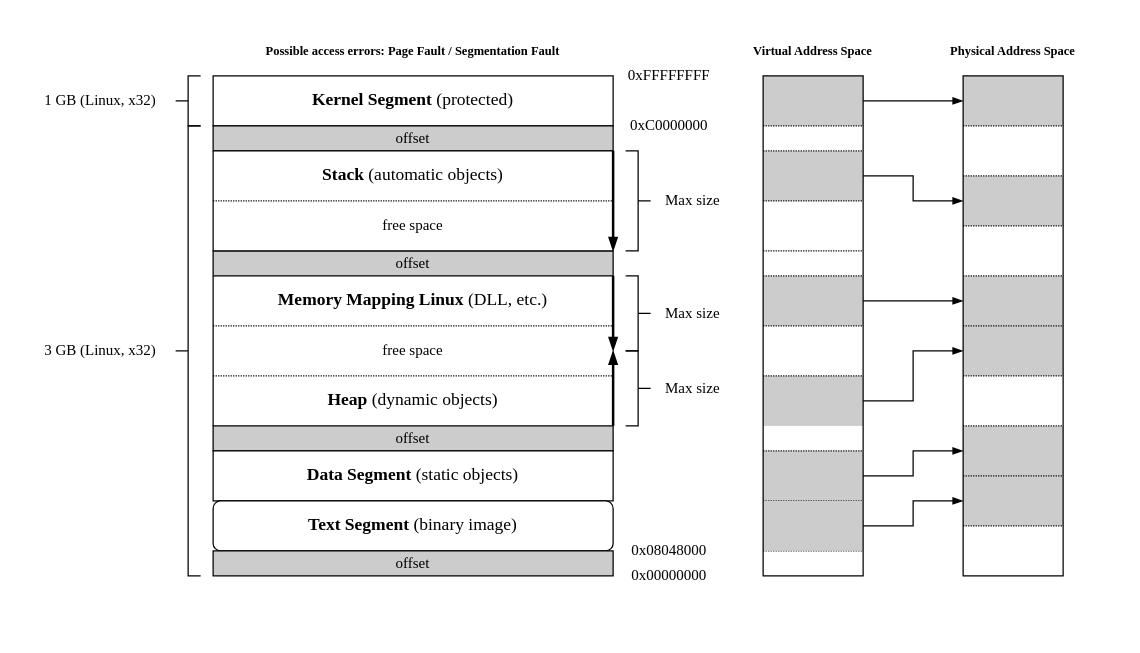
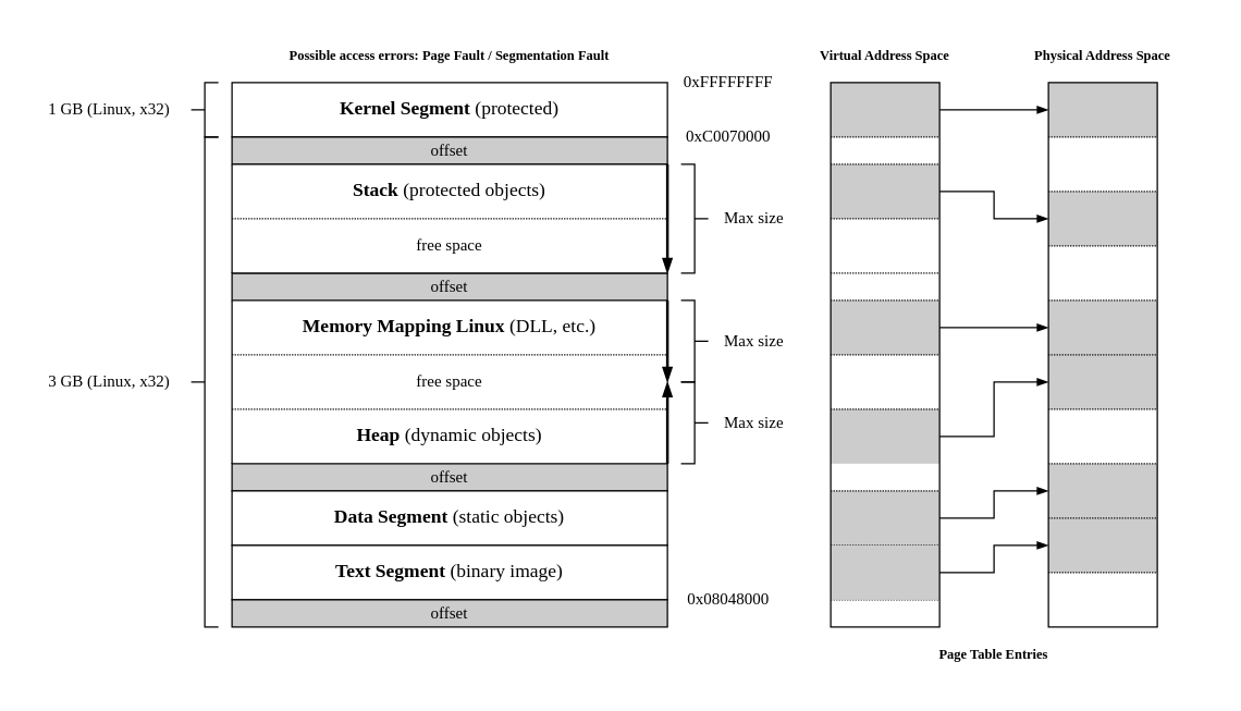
- <mxCell id="21" value="&lt;font face=&quot;Verdana&quot;&gt;0xC0000000&lt;/font&gt;" style="text;html=1;strokeColor=none;fillColor=none;align=center;verticalAlign=middle;whiteSpace=wrap;rounded=0;" parent="1" vertex="1"><mxGeometry x="490" y="90" width="90" height="20" as="geometry" /></mxCell>
+ <mxCell id="21" value="&lt;font face=&quot;Verdana&quot;&gt;0xC0070000&lt;/font&gt;" style="text;html=1;strokeColor=none;fillColor=none;align=center;verticalAlign=middle;whiteSpace=wrap;rounded=0;" parent="1" vertex="1"><mxGeometry x="490" y="90" width="90" height="20" as="geometry" /></mxCell>
- <mxCell id="18" value="&lt;font face=&quot;Verdana&quot;&gt;&lt;font size=&quot;1&quot;&gt;&lt;b style=&quot;font-size: 14px;&quot;&gt;Stack&amp;nbsp;&lt;/b&gt;&lt;/font&gt;&lt;font style=&quot;font-size: 14px;&quot;&gt;(automatic objects)&lt;/font&gt;&lt;/font&gt;" style="rounded=0;whiteSpace=wrap;html=1;strokeColor=none;" parent="1" vertex="1"><mxGeometry x="170" y="120" width="320" height="40" as="geometry" /></mxCell>
+ <mxCell id="18" value="&lt;font face=&quot;Verdana&quot;&gt;&lt;font size=&quot;1&quot;&gt;&lt;b style=&quot;font-size: 14px;&quot;&gt;Stack&amp;nbsp;&lt;/b&gt;&lt;/font&gt;&lt;font style=&quot;font-size: 14px;&quot;&gt;(protected objects)&lt;/font&gt;&lt;/font&gt;" style="rounded=0;whiteSpace=wrap;html=1;strokeColor=none;" parent="1" vertex="1"><mxGeometry x="170" y="120" width="320" height="40" as="geometry" /></mxCell>
- <mxCell id="37" value="&lt;font size=&quot;1&quot; face=&quot;Verdana&quot;&gt;&lt;b style=&quot;font-size: 14px;&quot;&gt;Text Segment&amp;nbsp;&lt;/b&gt;&lt;span style=&quot;font-size: 14px;&quot;&gt;(binary image)&lt;/span&gt;&lt;/font&gt;" style="whiteSpace=wrap;html=1;strokeColor=default;rounded=1;" parent="1" vertex="1"><mxGeometry x="170" y="400" width="320" height="40" as="geometry" /></mxCell>
+ <mxCell id="37" value="&lt;font size=&quot;1&quot; face=&quot;Verdana&quot;&gt;&lt;b style=&quot;font-size: 14px;&quot;&gt;Text Segment&amp;nbsp;&lt;/b&gt;&lt;span style=&quot;font-size: 14px;&quot;&gt;(binary image)&lt;/span&gt;&lt;/font&gt;" style="rounded=0;whiteSpace=wrap;html=1;strokeColor=default;" parent="1" vertex="1"><mxGeometry x="170" y="400" width="320" height="40" as="geometry" /></mxCell>
- <mxCell id="40" value="&lt;font face=&quot;Verdana&quot;&gt;0x00000000&lt;/font&gt;" style="text;html=1;strokeColor=none;fillColor=none;align=center;verticalAlign=middle;whiteSpace=wrap;rounded=0;" parent="1" vertex="1"><mxGeometry x="490" y="450" width="90" height="20" as="geometry" /></mxCell>
+ <mxCell id="76" value="&lt;font style=&quot;font-size: 10px;&quot; face=&quot;Verdana&quot;&gt;&lt;b&gt;Page Table Entries&lt;/b&gt;&lt;/font&gt;" style="text;html=1;strokeColor=none;fillColor=none;align=center;verticalAlign=middle;whiteSpace=wrap;rounded=0;" vertex="1" parent="1"><mxGeometry x="650" y="460" width="160" height="40" as="geometry" /></mxCell>
